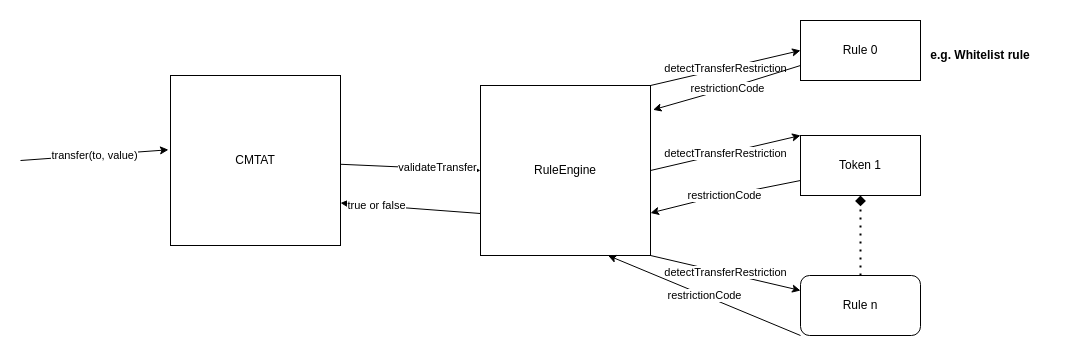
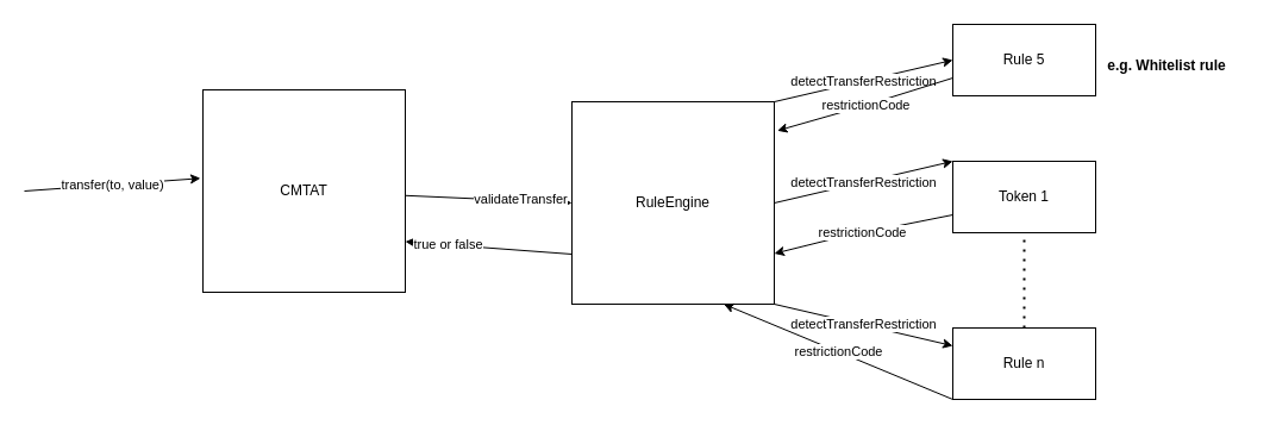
- <mxCell id="10" value="Rule 0" style="rounded=0;whiteSpace=wrap;html=1;" parent="1" vertex="1"><mxGeometry x="800" y="20" width="120" height="60" as="geometry" /></mxCell>
+ <mxCell id="10" value="Rule 5" style="rounded=0;whiteSpace=wrap;html=1;" parent="1" vertex="1"><mxGeometry x="800" y="20" width="120" height="60" as="geometry" /></mxCell>
- <mxCell id="13" value="" style="endArrow=diamond;dashed=1;html=1;dashPattern=1 3;strokeWidth=2;rounded=0;exitX=0.5;exitY=0;exitDx=0;exitDy=0;" parent="1" source="14" target="11" edge="1"><mxGeometry width="50" height="50" relative="1" as="geometry"><mxPoint x="804" y="285" as="sourcePoint" /><mxPoint x="840" y="195" as="targetPoint" /></mxGeometry></mxCell>
+ <mxCell id="13" value="" style="endArrow=none;dashed=1;html=1;dashPattern=1 3;strokeWidth=2;rounded=0;exitX=0.5;exitY=0;exitDx=0;exitDy=0;" parent="1" source="14" target="11" edge="1"><mxGeometry width="50" height="50" relative="1" as="geometry"><mxPoint x="804" y="285" as="sourcePoint" /><mxPoint x="840" y="195" as="targetPoint" /></mxGeometry></mxCell>
- <mxCell id="14" value="Rule n" style="whiteSpace=wrap;html=1;rounded=1;" parent="1" vertex="1"><mxGeometry x="800" y="275" width="120" height="60" as="geometry" /></mxCell>
+ <mxCell id="14" value="Rule n" style="rounded=0;whiteSpace=wrap;html=1;" parent="1" vertex="1"><mxGeometry x="800" y="275" width="120" height="60" as="geometry" /></mxCell>
